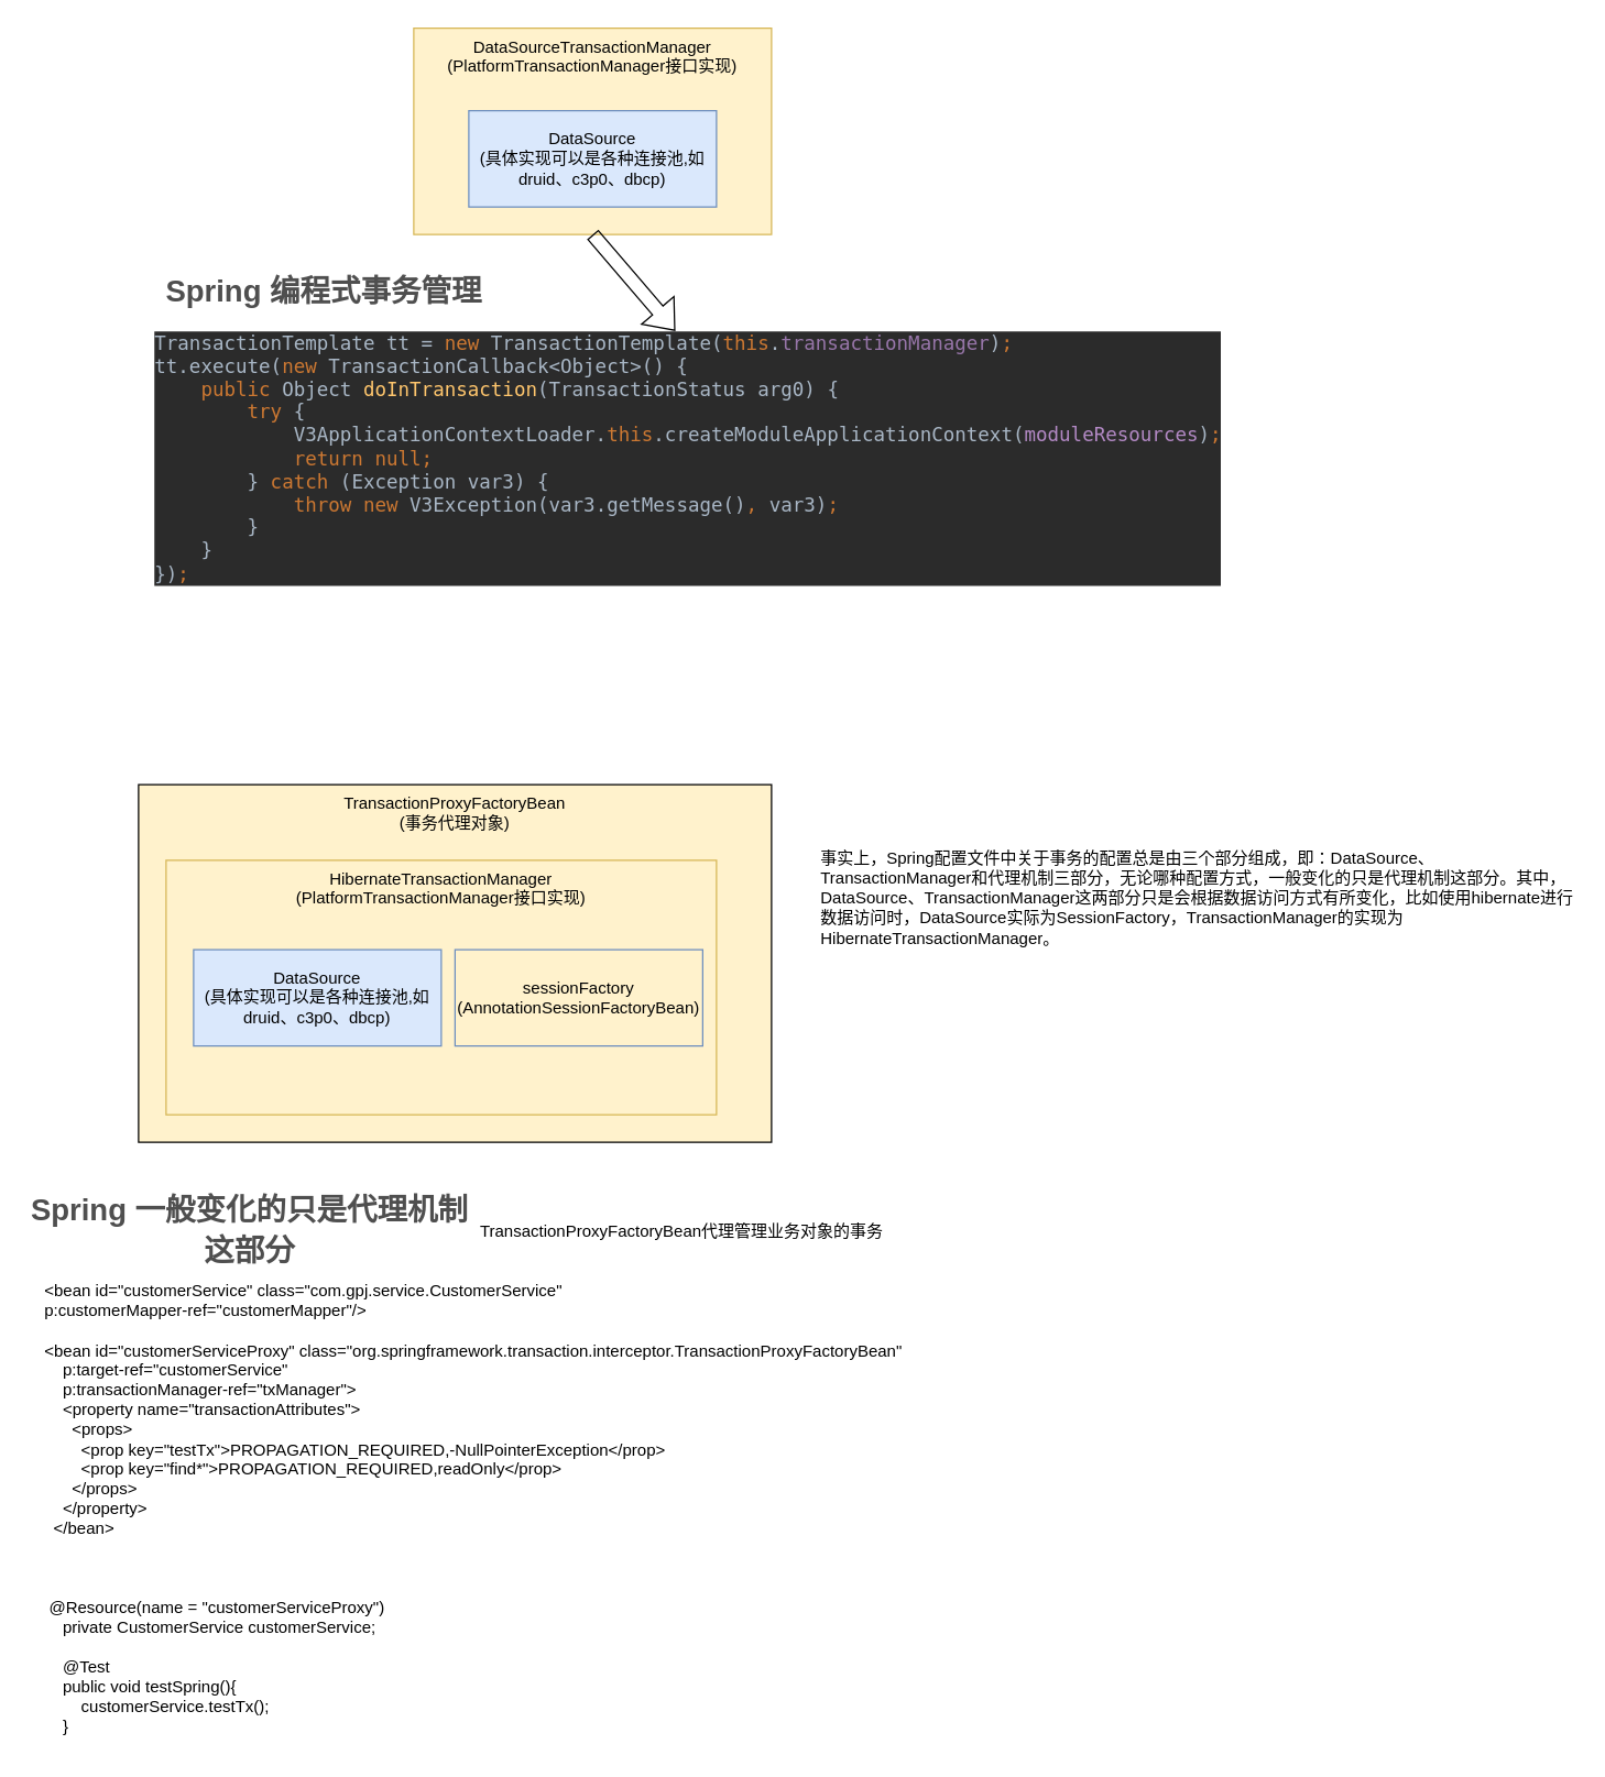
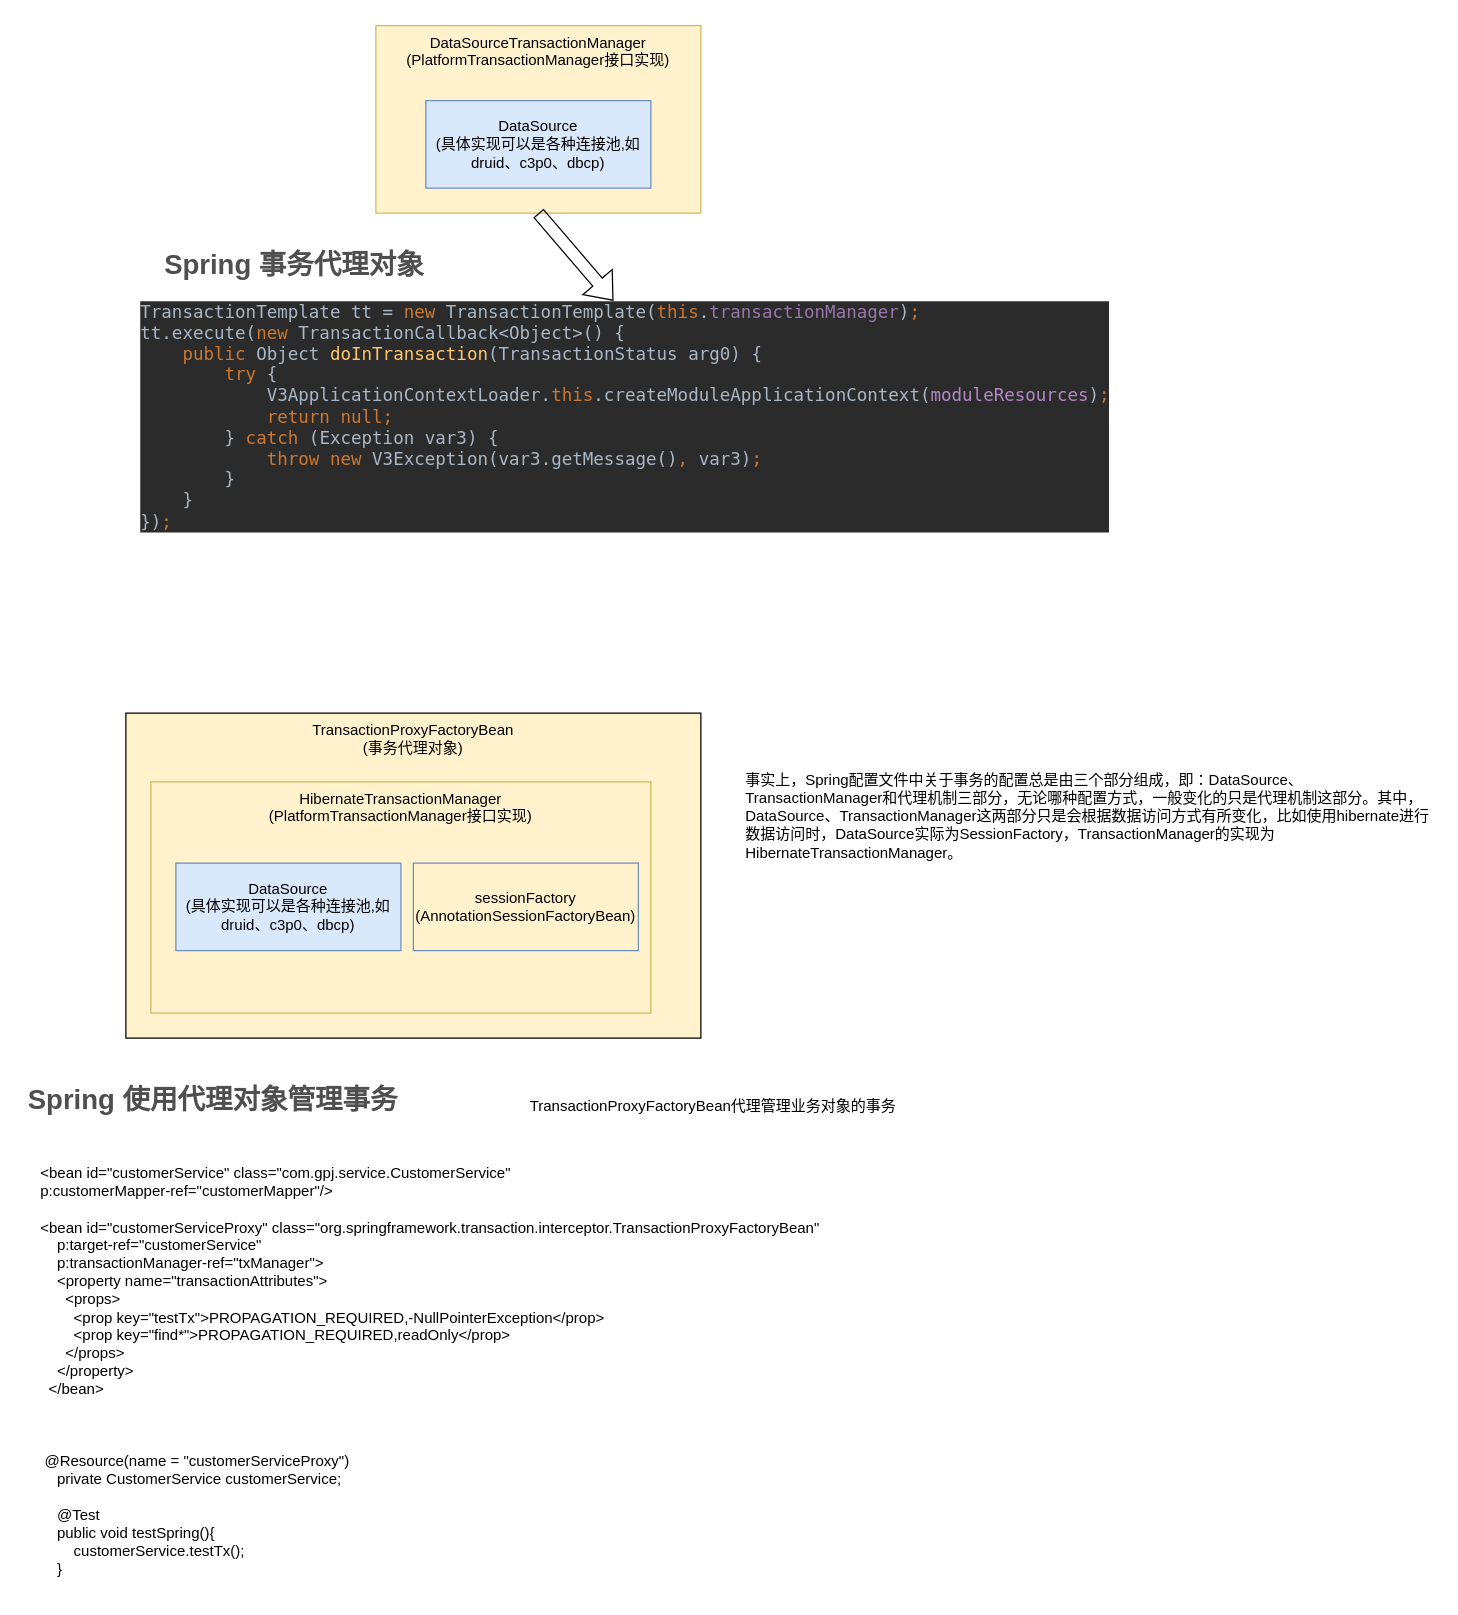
- <mxCell id="6" value="&lt;h2 id=&quot;三-spring-编程式事务管理&quot; style=&quot;box-sizing: border-box ; outline: 0px ; margin: 8px 0px 16px ; padding: 0px ; font-family: &amp;#34;pingfang sc&amp;#34; , &amp;#34;microsoft yahei&amp;#34; , &amp;#34;simhei&amp;#34; , &amp;#34;arial&amp;#34; , &amp;#34;simsun&amp;#34; ; font-size: 22px ; color: rgb(79 , 79 , 79) ; line-height: 30px ; overflow-wrap: break-word ; background-color: rgb(255 , 255 , 255)&quot;&gt;Spring 编程式事务管理&lt;/h2&gt;" style="text;html=1;strokeColor=none;fillColor=none;align=center;verticalAlign=middle;whiteSpace=wrap;rounded=0;fontColor=#000000;" vertex="1" parent="1"><mxGeometry x="110" y="200" width="250" height="30" as="geometry" /></mxCell>
+ <mxCell id="6" value="&lt;h2 id=&quot;三-spring-编程式事务管理&quot; style=&quot;box-sizing: border-box ; outline: 0px ; margin: 8px 0px 16px ; padding: 0px ; font-family: &amp;#34;pingfang sc&amp;#34; , &amp;#34;microsoft yahei&amp;#34; , &amp;#34;simhei&amp;#34; , &amp;#34;arial&amp;#34; , &amp;#34;simsun&amp;#34; ; font-size: 22px ; color: rgb(79 , 79 , 79) ; line-height: 30px ; overflow-wrap: break-word ; background-color: rgb(255 , 255 , 255)&quot;&gt;Spring 事务代理对象&lt;/h2&gt;" style="text;html=1;strokeColor=none;fillColor=none;align=center;verticalAlign=middle;whiteSpace=wrap;rounded=0;fontColor=#000000;" vertex="1" parent="1"><mxGeometry x="110" y="200" width="250" height="30" as="geometry" /></mxCell>
- <mxCell id="12" value="&lt;h2 id=&quot;三-spring-编程式事务管理&quot; style=&quot;font-style: normal ; letter-spacing: normal ; text-align: center ; text-indent: 0px ; text-transform: none ; word-spacing: 0px ; box-sizing: border-box ; outline: 0px ; margin: 8px 0px 16px ; padding: 0px ; font-family: &amp;#34;pingfang sc&amp;#34; , &amp;#34;microsoft yahei&amp;#34; , &amp;#34;simhei&amp;#34; , &amp;#34;arial&amp;#34; , &amp;#34;simsun&amp;#34; ; font-size: 22px ; color: rgb(79 , 79 , 79) ; line-height: 30px ; overflow-wrap: break-word ; background-color: rgb(255 , 255 , 255)&quot;&gt;Spring 一般变化的只是代理机制这部分&lt;/h2&gt;" style="text;whiteSpace=wrap;html=1;fontColor=#000000;" vertex="1" parent="1"><mxGeometry x="20" y="850" width="320" height="70" as="geometry" /></mxCell>
+ <mxCell id="12" value="&lt;h2 id=&quot;三-spring-编程式事务管理&quot; style=&quot;font-style: normal ; letter-spacing: normal ; text-align: center ; text-indent: 0px ; text-transform: none ; word-spacing: 0px ; box-sizing: border-box ; outline: 0px ; margin: 8px 0px 16px ; padding: 0px ; font-family: &amp;#34;pingfang sc&amp;#34; , &amp;#34;microsoft yahei&amp;#34; , &amp;#34;simhei&amp;#34; , &amp;#34;arial&amp;#34; , &amp;#34;simsun&amp;#34; ; font-size: 22px ; color: rgb(79 , 79 , 79) ; line-height: 30px ; overflow-wrap: break-word ; background-color: rgb(255 , 255 , 255)&quot;&gt;Spring 使用代理对象管理事务&lt;/h2&gt;" style="text;whiteSpace=wrap;html=1;fontColor=#000000;" vertex="1" parent="1"><mxGeometry x="20" y="850" width="320" height="70" as="geometry" /></mxCell>
- <mxCell id="13" value="TransactionProxyFactoryBean代理管理业务对象的事务" style="text;html=1;strokeColor=none;fillColor=none;align=center;verticalAlign=middle;whiteSpace=wrap;rounded=0;fontColor=#000000;" vertex="1" parent="1"><mxGeometry x="340" y="880" width="310" height="30" as="geometry" /></mxCell>
+ <mxCell id="13" value="TransactionProxyFactoryBean代理管理业务对象的事务" style="text;html=1;strokeColor=none;fillColor=none;align=center;verticalAlign=middle;whiteSpace=wrap;rounded=0;fontColor=#000000;" vertex="1" parent="1"><mxGeometry x="415" y="870" width="310" height="30" as="geometry" /></mxCell>
